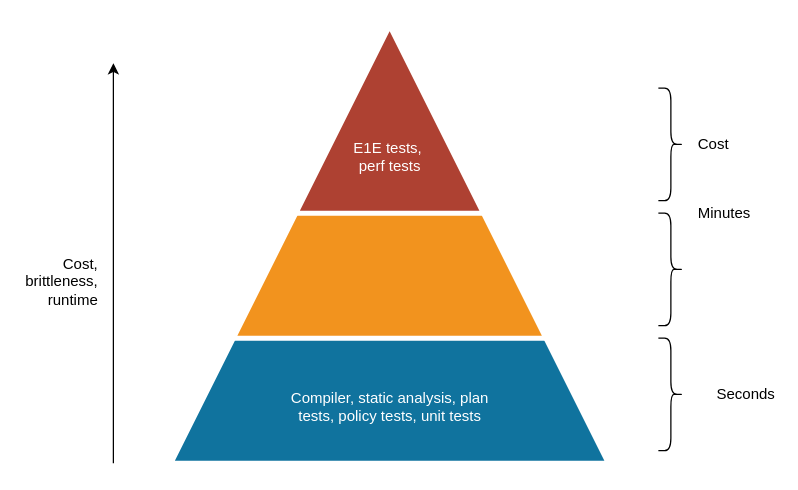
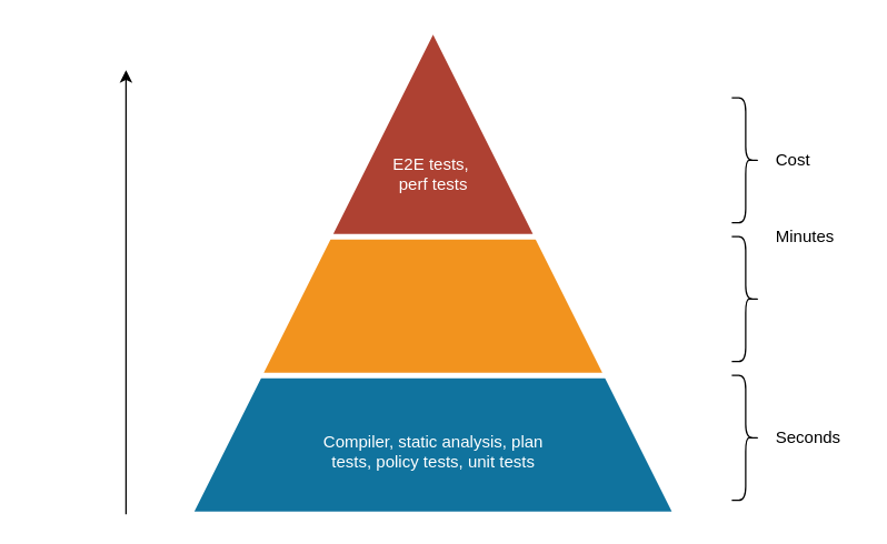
- <mxCell id="6" value="E1E tests,&amp;nbsp;&lt;div&gt;perf tests&lt;/div&gt;" style="text;html=1;align=center;verticalAlign=middle;whiteSpace=wrap;rounded=0;fontColor=#FFFFFF;" vertex="1" parent="1"><mxGeometry x="229" y="110" width="165" height="30" as="geometry" /></mxCell>
+ <mxCell id="6" value="E2E tests,&amp;nbsp;&lt;div&gt;perf tests&lt;/div&gt;" style="text;html=1;align=center;verticalAlign=middle;whiteSpace=wrap;rounded=0;fontColor=#FFFFFF;" vertex="1" parent="1"><mxGeometry x="229" y="110" width="165" height="30" as="geometry" /></mxCell>
- <mxCell id="8" value="Cost,&lt;div&gt;brittleness,&lt;/div&gt;&lt;div&gt;runtime&lt;/div&gt;" style="text;html=1;align=right;verticalAlign=middle;whiteSpace=wrap;rounded=0;" vertex="1" parent="1"><mxGeometry x="20" y="210" width="60" height="30" as="geometry" /></mxCell>
- <mxCell id="14" value="Seconds" style="text;html=1;align=left;verticalAlign=middle;whiteSpace=wrap;rounded=0;" vertex="1" parent="1"><mxGeometry x="571" y="300" width="60" height="30" as="geometry" /></mxCell>
+ <mxCell id="14" value="Seconds" style="text;html=1;align=left;verticalAlign=middle;whiteSpace=wrap;rounded=0;" vertex="1" parent="1"><mxGeometry x="556" y="300" width="60" height="30" as="geometry" /></mxCell>
